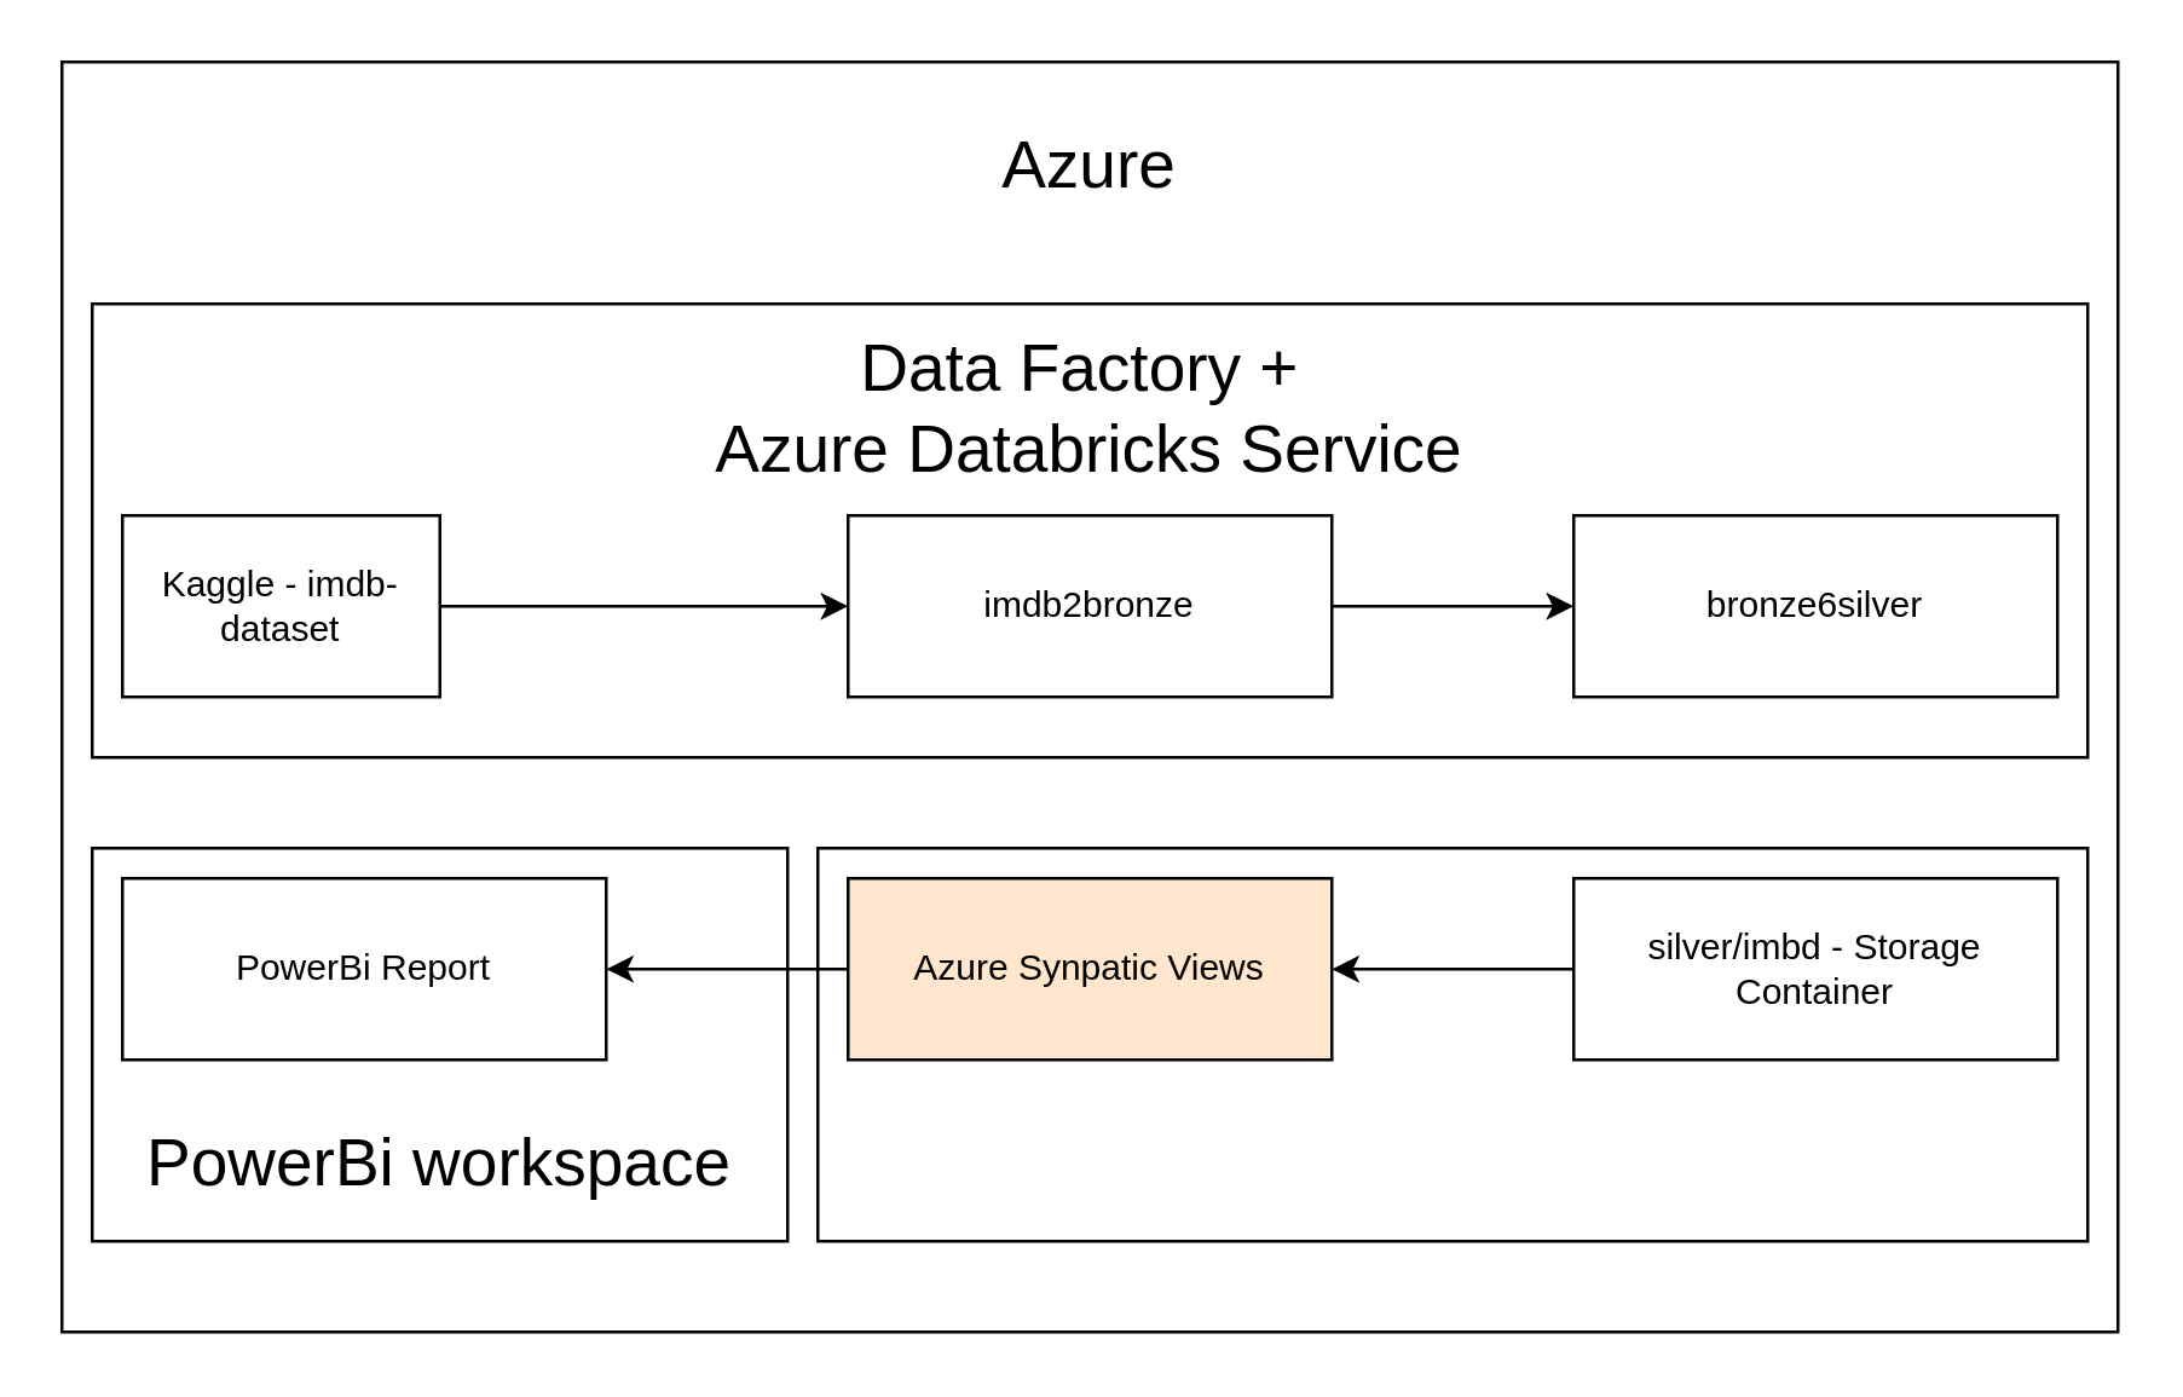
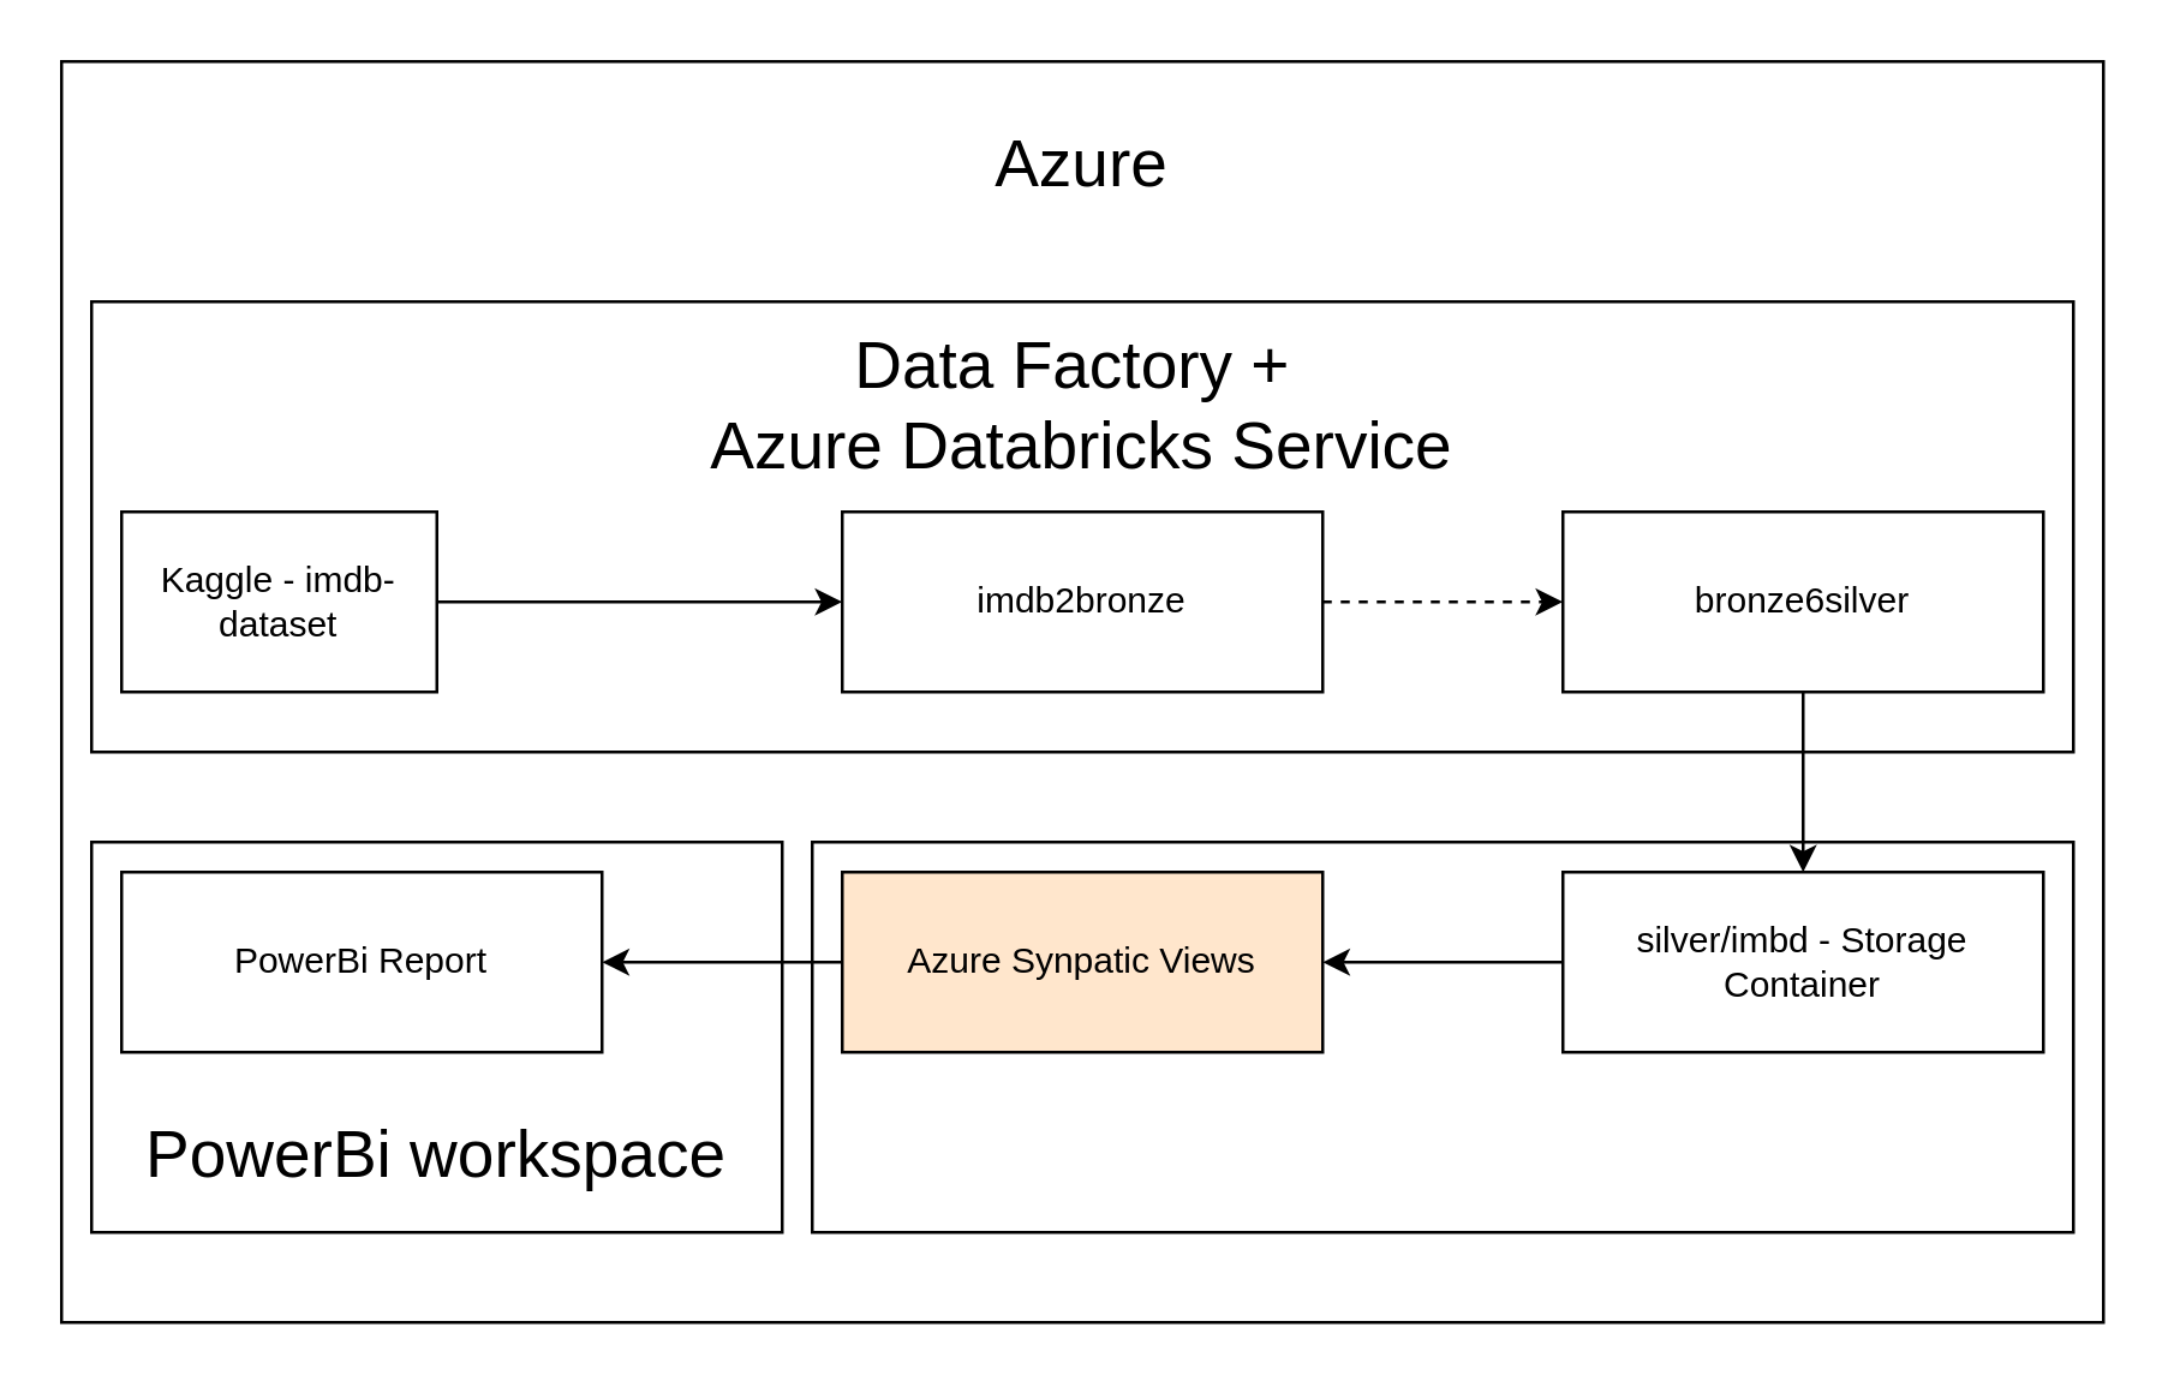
- <mxCell id="8" value="" style="edgeStyle=orthogonalEdgeStyle;rounded=0;orthogonalLoop=1;jettySize=auto;html=1;" edge="1" parent="1" source="9" target="11"><mxGeometry relative="1" as="geometry" /></mxCell>
+ <mxCell id="8" value="" style="edgeStyle=orthogonalEdgeStyle;rounded=0;orthogonalLoop=1;jettySize=auto;html=1;dashed=1;" edge="1" parent="1" source="9" target="11"><mxGeometry relative="1" as="geometry" /></mxCell>
+ <mxCell id="10" value="" style="edgeStyle=orthogonalEdgeStyle;rounded=0;orthogonalLoop=1;jettySize=auto;html=1;" edge="1" parent="1" source="11" target="13"><mxGeometry relative="1" as="geometry" /></mxCell>
